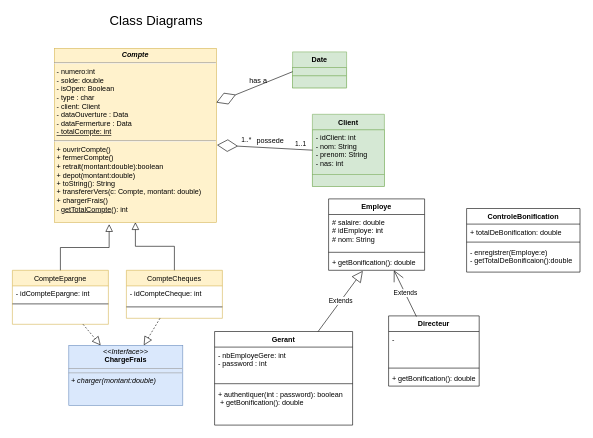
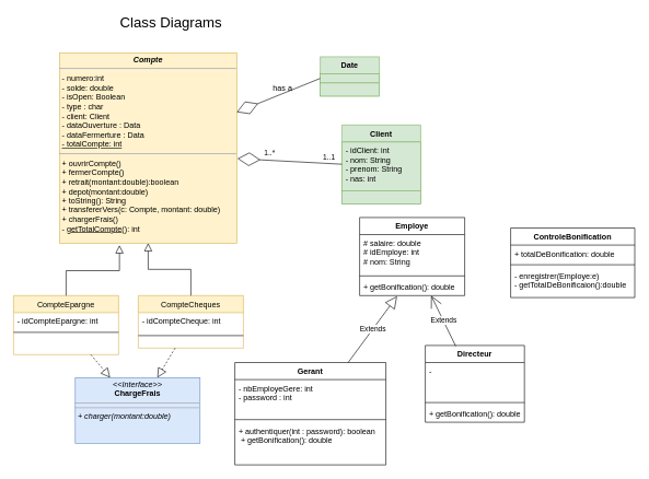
- <mxCell id="22" value="possede" style="text;html=1;strokeColor=none;fillColor=none;align=center;verticalAlign=middle;whiteSpace=wrap;rounded=0;" parent="1" vertex="1"><mxGeometry x="420" y="220" width="60" height="30" as="geometry" /></mxCell>
